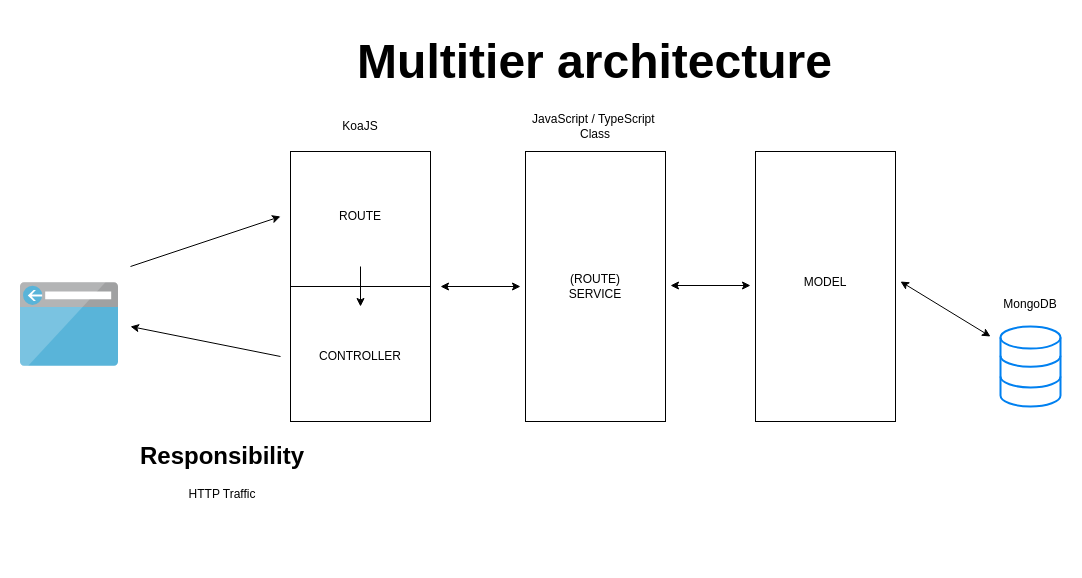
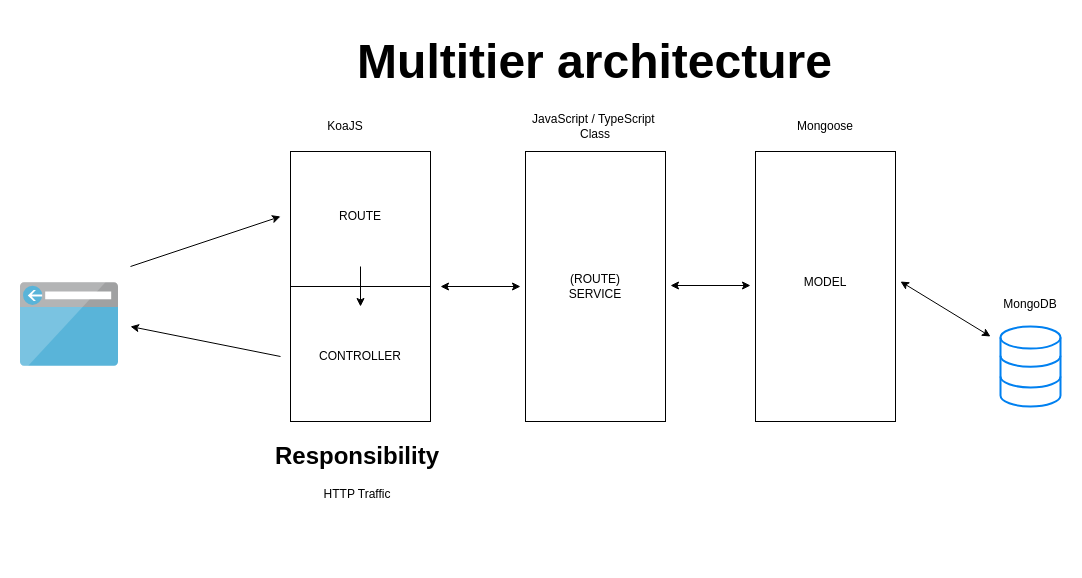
- <mxCell id="12" value="KoaJS" style="text;html=1;strokeColor=none;fillColor=none;align=center;verticalAlign=middle;whiteSpace=wrap;rounded=0;" vertex="1" parent="1"><mxGeometry x="340" y="95" width="40" height="20" as="geometry" /></mxCell>
+ <mxCell id="12" value="KoaJS" style="text;html=1;strokeColor=none;fillColor=none;align=center;verticalAlign=middle;whiteSpace=wrap;rounded=0;" vertex="1" parent="1"><mxGeometry x="325" y="95" width="40" height="20" as="geometry" /></mxCell>
+ <mxCell id="13" value="Mongoose" style="text;html=1;strokeColor=none;fillColor=none;align=center;verticalAlign=middle;whiteSpace=wrap;rounded=0;" vertex="1" parent="1"><mxGeometry x="805" y="95" width="40" height="20" as="geometry" /></mxCell>
- <mxCell id="23" value="&lt;h1 style=&quot;text-align: center&quot;&gt;Responsibility&lt;/h1&gt;&lt;p style=&quot;text-align: center&quot;&gt;HTTP Traffic&lt;/p&gt;" style="text;html=1;strokeColor=none;fillColor=none;spacing=5;spacingTop=-20;whiteSpace=wrap;overflow=hidden;rounded=0;" vertex="1" parent="1"><mxGeometry x="135" y="415" width="180" height="120" as="geometry" /></mxCell>
+ <mxCell id="23" value="&lt;h1 style=&quot;text-align: center&quot;&gt;Responsibility&lt;/h1&gt;&lt;p style=&quot;text-align: center&quot;&gt;HTTP Traffic&lt;/p&gt;" style="text;html=1;strokeColor=none;fillColor=none;spacing=5;spacingTop=-20;whiteSpace=wrap;overflow=hidden;rounded=0;" vertex="1" parent="1"><mxGeometry x="270" y="415" width="180" height="120" as="geometry" /></mxCell>
